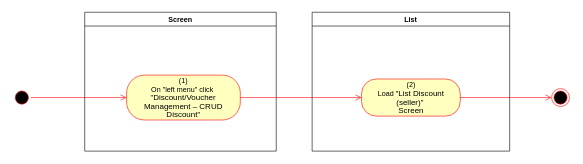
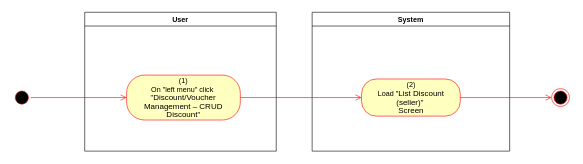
- <mxCell id="2" value="Screen" style="swimlane;whiteSpace=wrap" vertex="1" parent="1"><mxGeometry x="140" y="20" width="320" height="232" as="geometry"><mxRectangle x="120" y="128" width="60" height="23" as="alternateBounds" /></mxGeometry></mxCell>
+ <mxCell id="2" value="User" style="swimlane;whiteSpace=wrap" vertex="1" parent="1"><mxGeometry x="140" y="20" width="320" height="232" as="geometry"><mxRectangle x="120" y="128" width="60" height="23" as="alternateBounds" /></mxGeometry></mxCell>
- <mxCell id="4" value="List" style="swimlane;whiteSpace=wrap;startSize=23;" vertex="1" parent="1"><mxGeometry x="520" y="20" width="330" height="232" as="geometry" /></mxCell>
+ <mxCell id="4" value="System" style="swimlane;whiteSpace=wrap;startSize=23;" vertex="1" parent="1"><mxGeometry x="520" y="20" width="330" height="232" as="geometry" /></mxCell>
